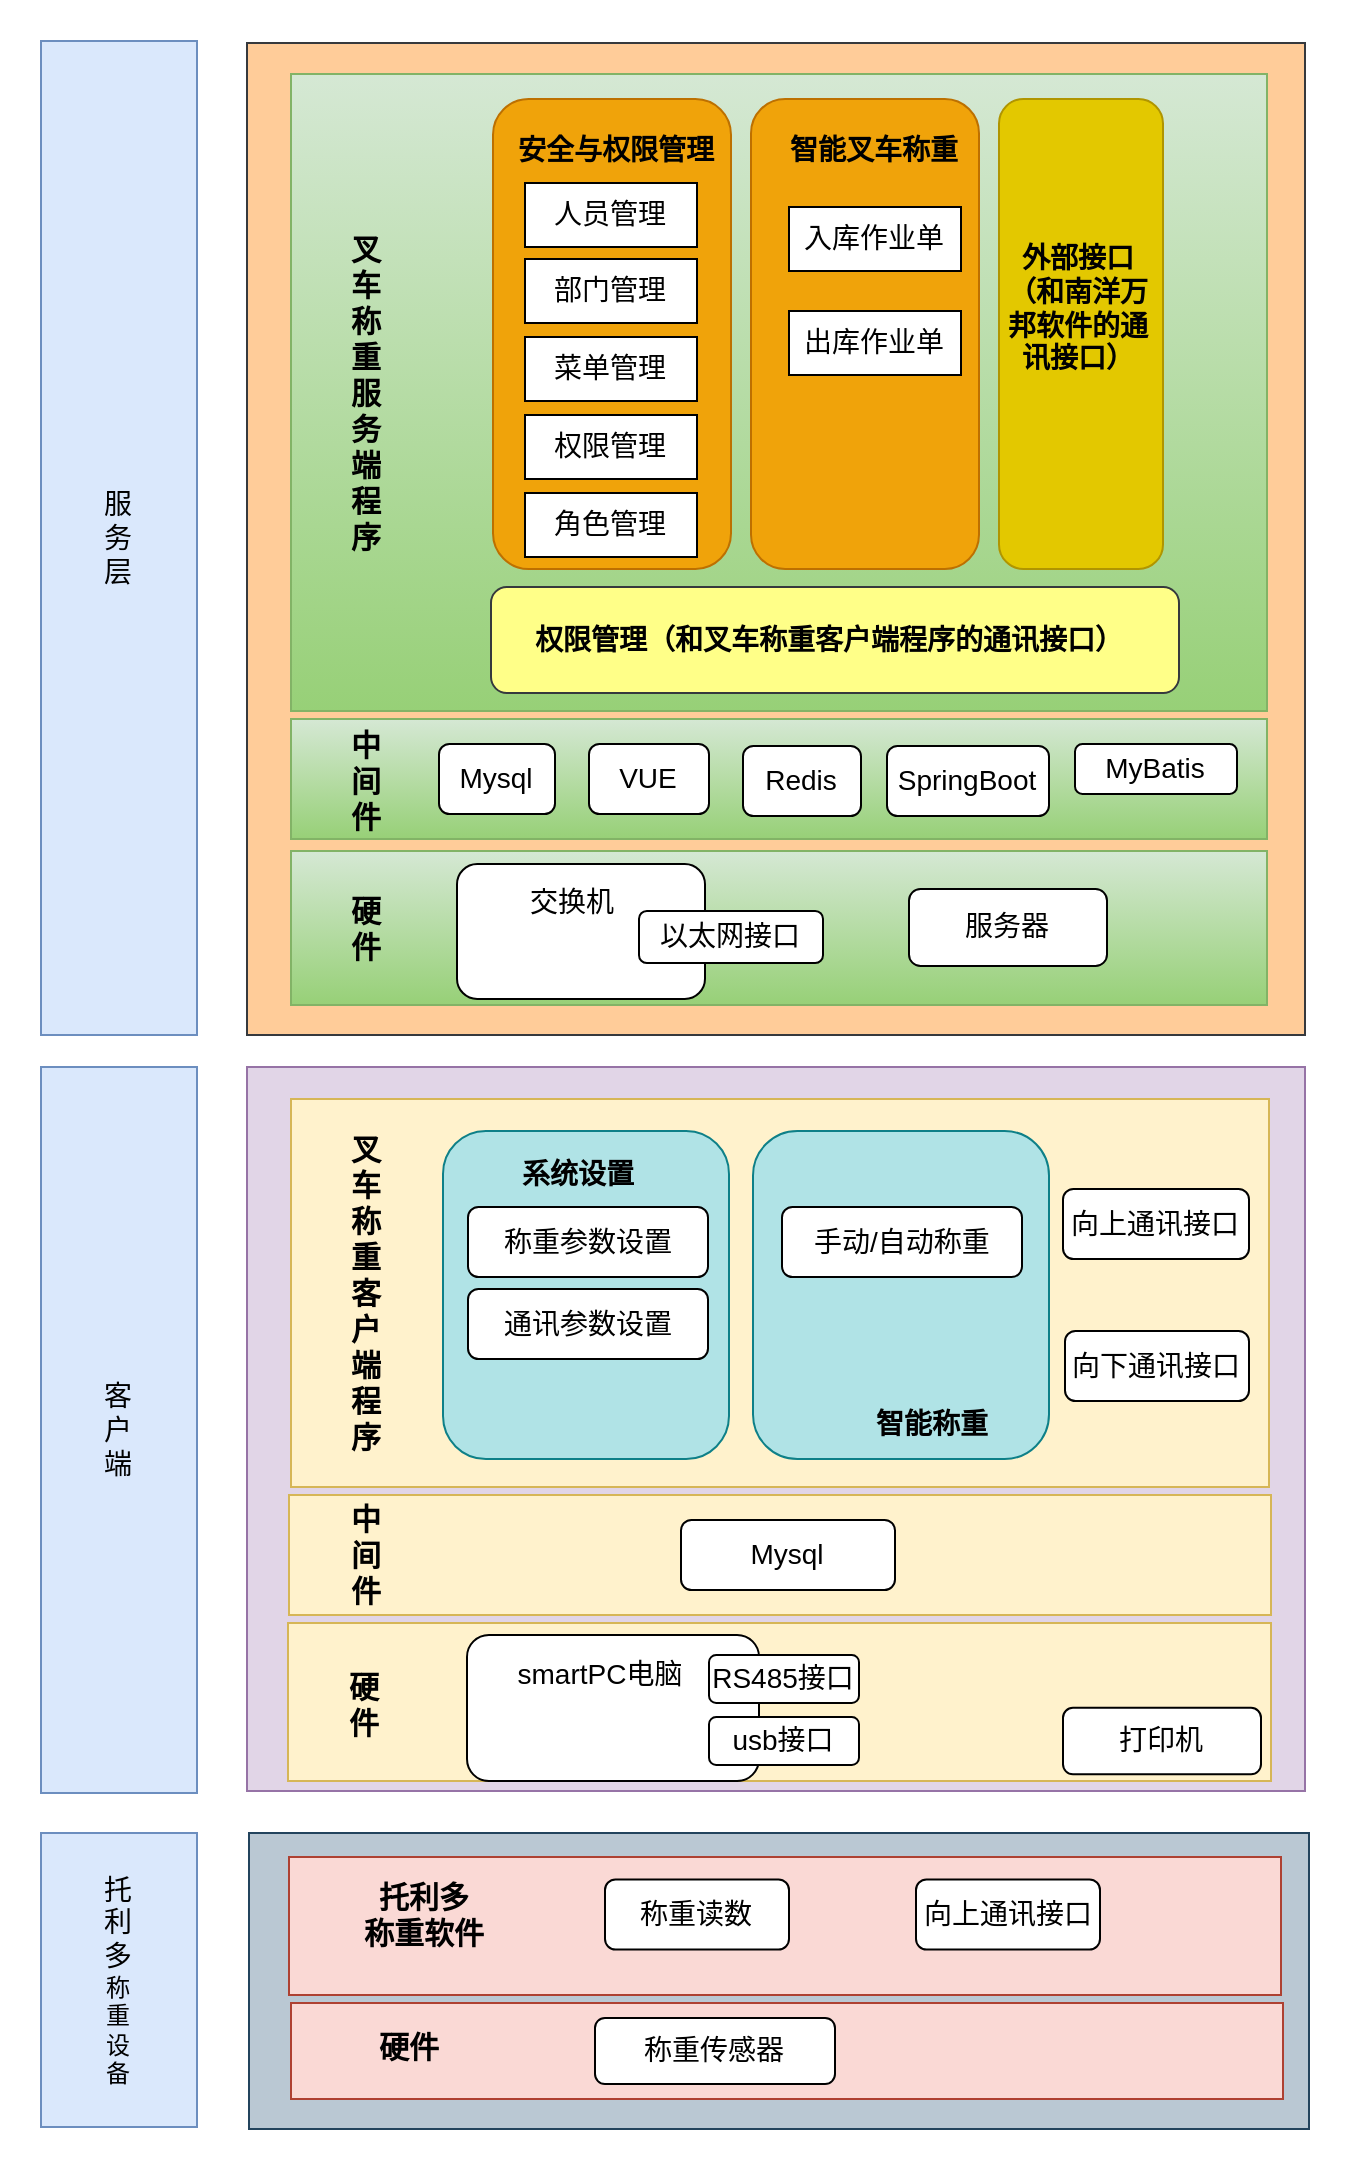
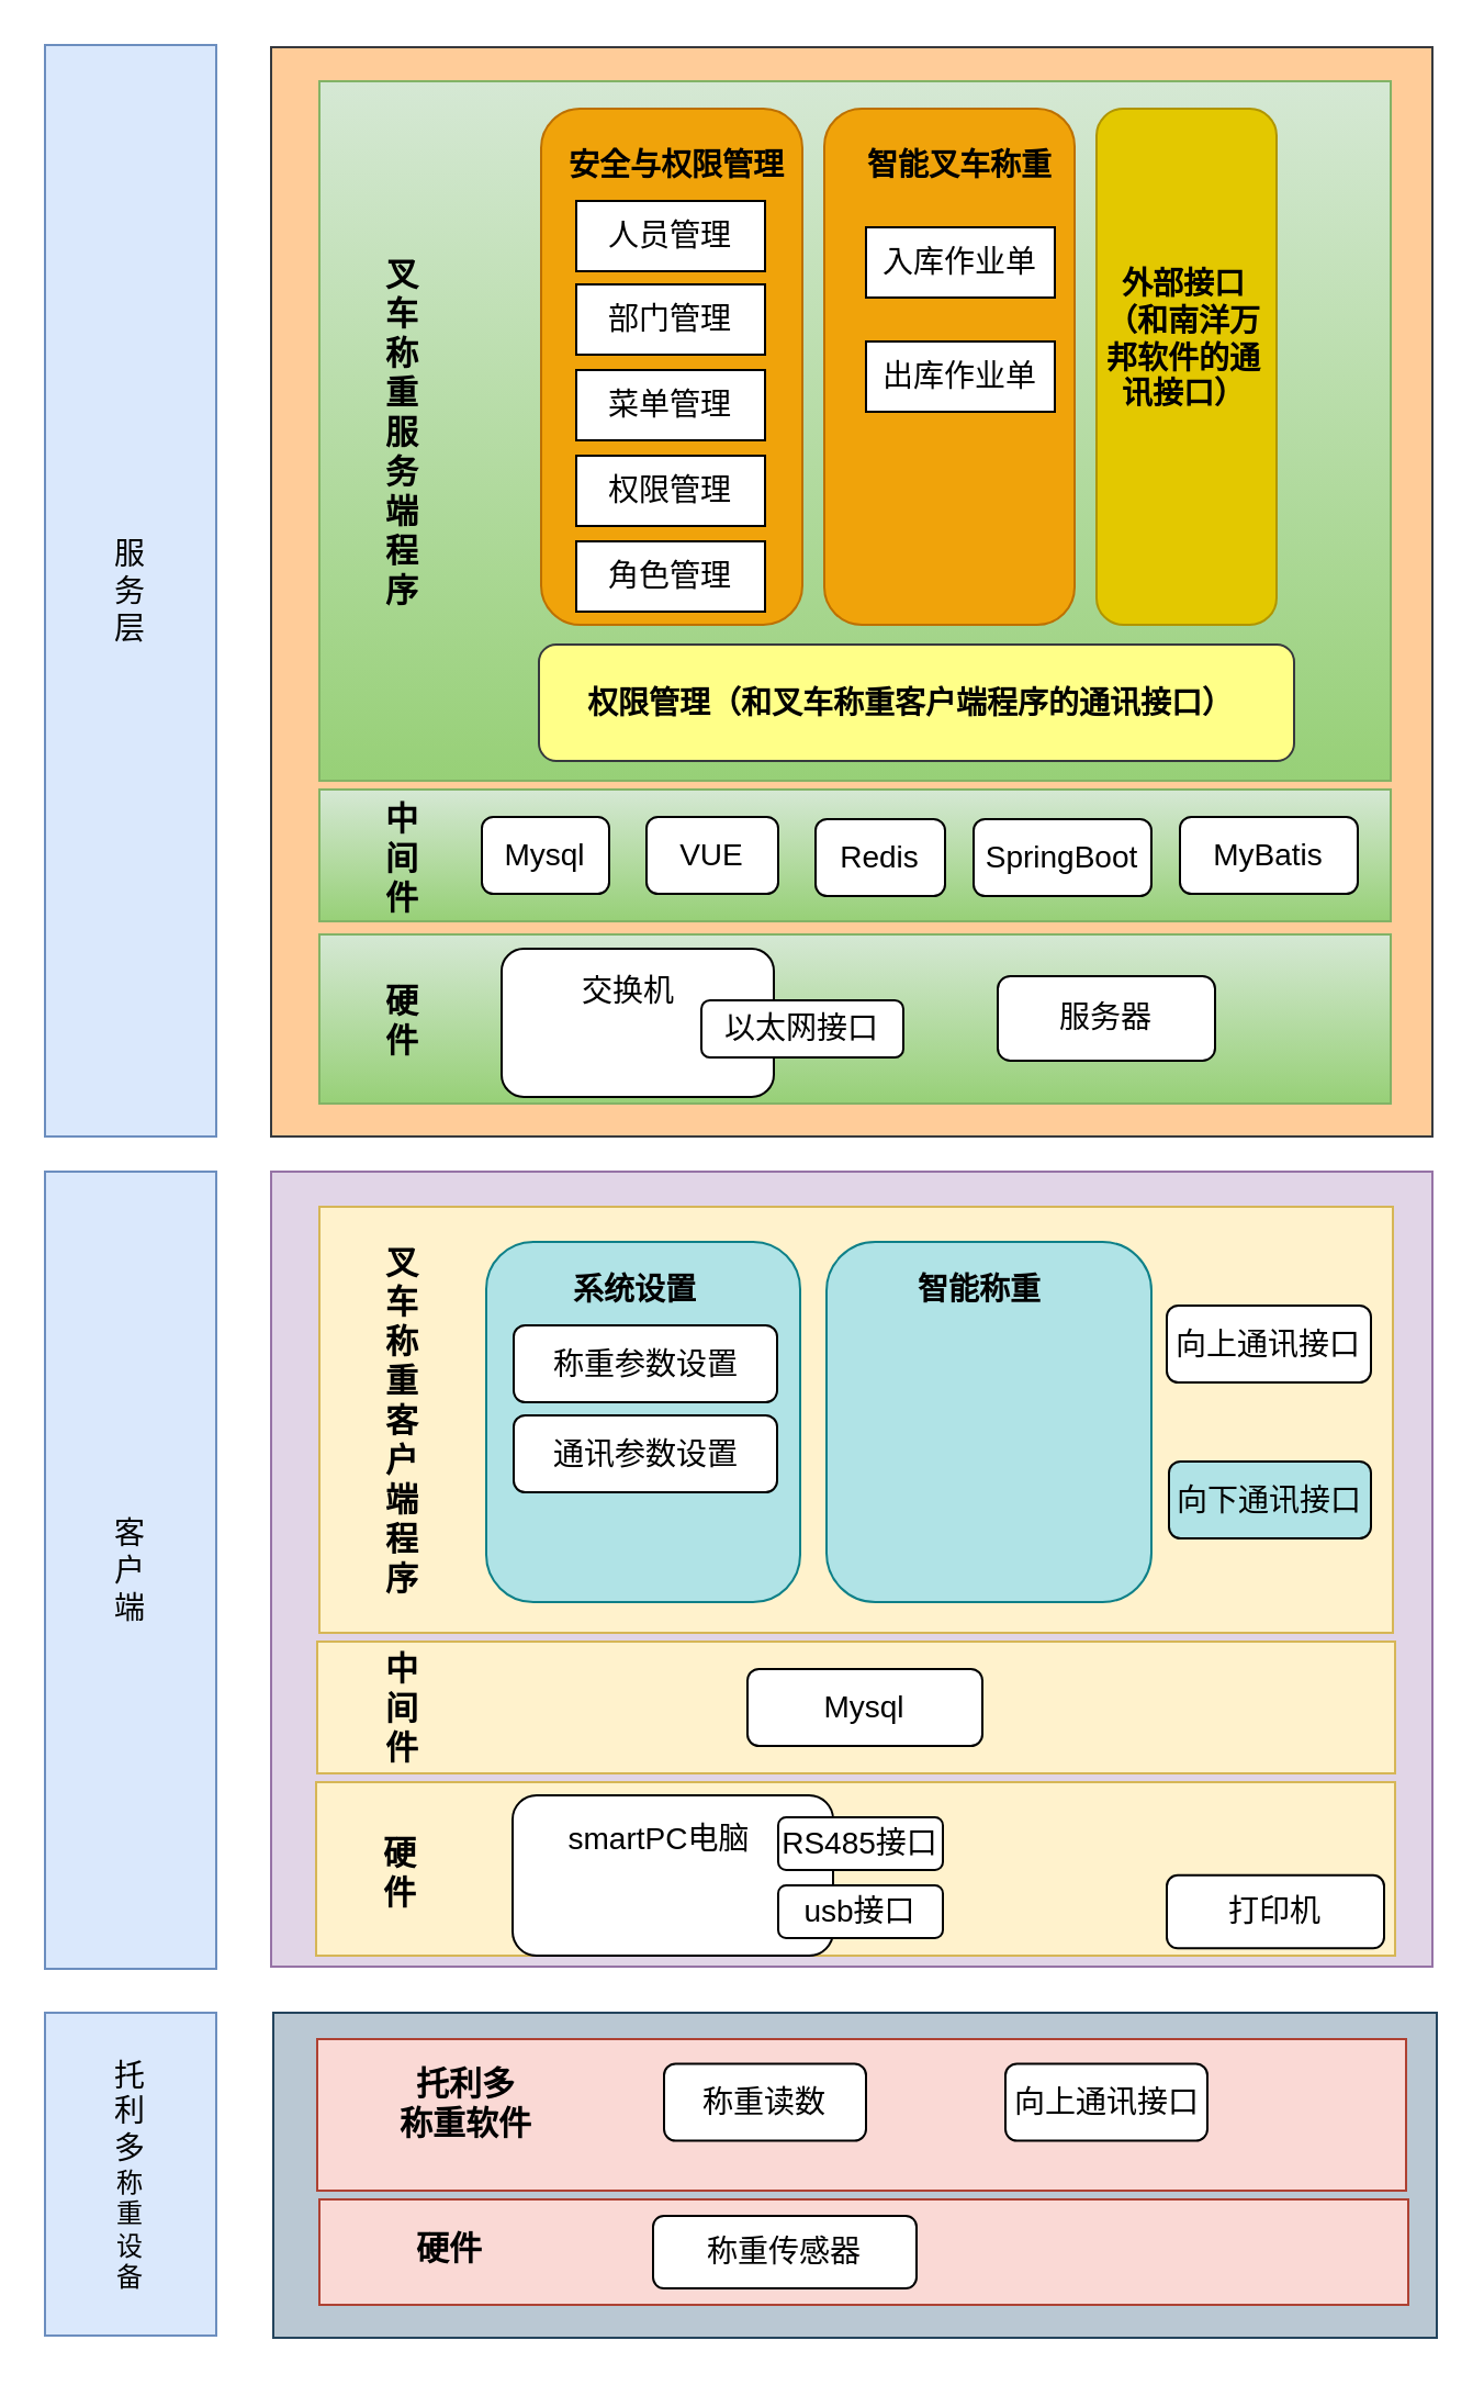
- <mxCell id="27" value="MyBatis" style="rounded=1;whiteSpace=wrap;html=1;glass=0;sketch=0;fontSize=14;" vertex="1" parent="1"><mxGeometry x="537" y="371.5" width="81" height="25" as="geometry" /></mxCell>
+ <mxCell id="27" value="MyBatis" style="rounded=1;whiteSpace=wrap;html=1;glass=0;sketch=0;fontSize=14;" vertex="1" parent="1"><mxGeometry x="537" y="371.5" width="81" height="35" as="geometry" /></mxCell>
- <mxCell id="47" value="手动/自动称重" style="rounded=1;whiteSpace=wrap;html=1;glass=0;sketch=0;fontSize=14;" vertex="1" parent="1"><mxGeometry x="390.5" y="603" width="120" height="35" as="geometry" /></mxCell>
- <mxCell id="56" value="向下通讯接口" style="rounded=1;whiteSpace=wrap;html=1;glass=0;sketch=0;fontSize=14;" vertex="1" parent="1"><mxGeometry x="532" y="665" width="92" height="35" as="geometry" /></mxCell>
+ <mxCell id="56" value="向下通讯接口" style="rounded=1;whiteSpace=wrap;html=1;glass=0;sketch=0;fontSize=14;fillColor=#b0e3e6;" vertex="1" parent="1"><mxGeometry x="532" y="665" width="92" height="35" as="geometry" /></mxCell>
- <mxCell id="46" value="智能称重" style="text;html=1;strokeColor=none;fillColor=none;align=center;verticalAlign=middle;whiteSpace=wrap;rounded=0;fontSize=14;fontStyle=1" vertex="1" parent="1"><mxGeometry x="410.5" y="697" width="110" height="30" as="geometry" /></mxCell>
+ <mxCell id="46" value="智能称重" style="text;html=1;strokeColor=none;fillColor=none;align=center;verticalAlign=middle;whiteSpace=wrap;rounded=0;fontSize=14;fontStyle=1" vertex="1" parent="1"><mxGeometry x="390.5" y="572" width="110" height="30" as="geometry" /></mxCell>
